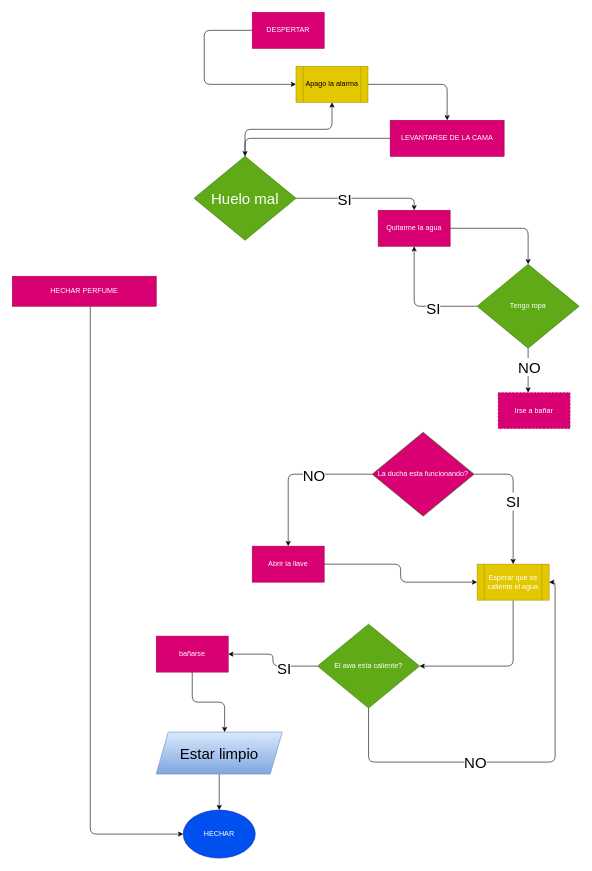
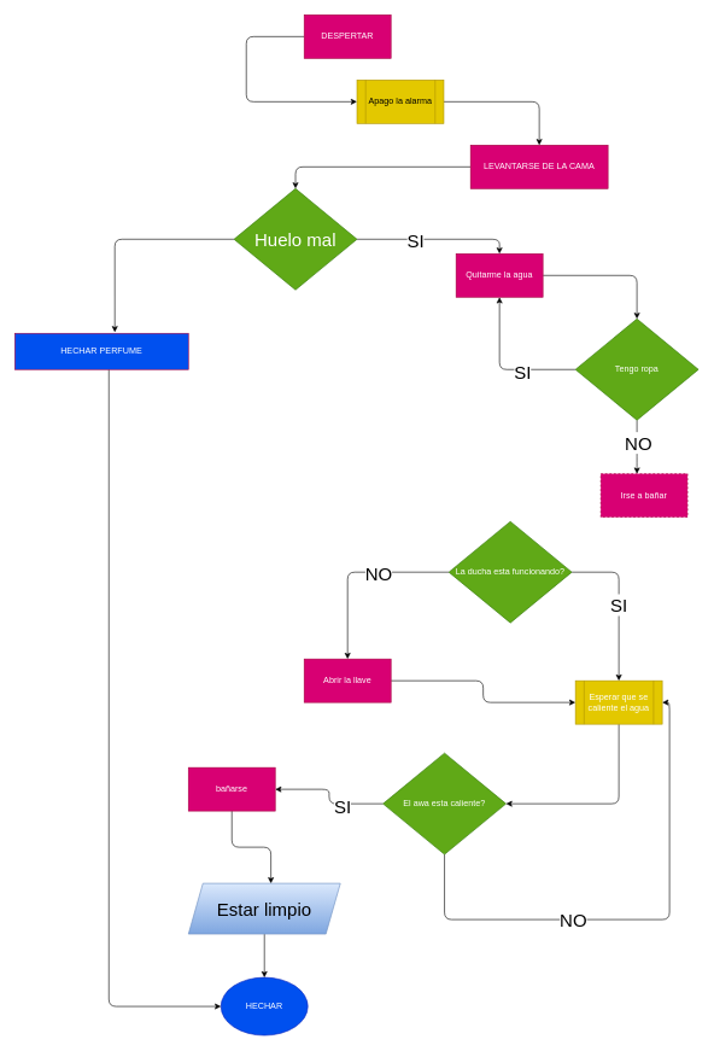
- <mxCell id="19" style="edgeStyle=orthogonalEdgeStyle;html=1;fontSize=25;" edge="1" parent="1" source="20" target="16"><mxGeometry relative="1" as="geometry" /></mxCell>
+ <mxCell id="19" style="edgeStyle=orthogonalEdgeStyle;html=1;entryX=0.576;entryY=-0.031;entryDx=0;entryDy=0;entryPerimeter=0;fontSize=25;" edge="1" parent="1" source="20" target="40"><mxGeometry relative="1" as="geometry" /></mxCell>
- <mxCell id="40" value="HECHAR PERFUME" style="rounded=0;whiteSpace=wrap;html=1;fillColor=#d80073;fontColor=#ffffff;strokeColor=#A50040;" vertex="1" parent="1"><mxGeometry x="20" y="460" width="240" height="50" as="geometry" /></mxCell>
+ <mxCell id="40" value="HECHAR PERFUME" style="rounded=0;whiteSpace=wrap;html=1;fillColor=#0050ef;fontColor=#ffffff;strokeColor=#A50040;" vertex="1" parent="1"><mxGeometry x="20" y="460" width="240" height="50" as="geometry" /></mxCell>
- <mxCell id="25" value="La ducha esta funcionando?" style="rhombus;whiteSpace=wrap;html=1;fillColor=#d80073;fontColor=#ffffff;strokeColor=#2D7600;" vertex="1" parent="1"><mxGeometry x="620" y="720" width="170" height="140" as="geometry" /></mxCell>
+ <mxCell id="25" value="La ducha esta funcionando?" style="rhombus;whiteSpace=wrap;html=1;fillColor=#60a917;fontColor=#ffffff;strokeColor=#2D7600;" vertex="1" parent="1"><mxGeometry x="620" y="720" width="170" height="140" as="geometry" /></mxCell>
